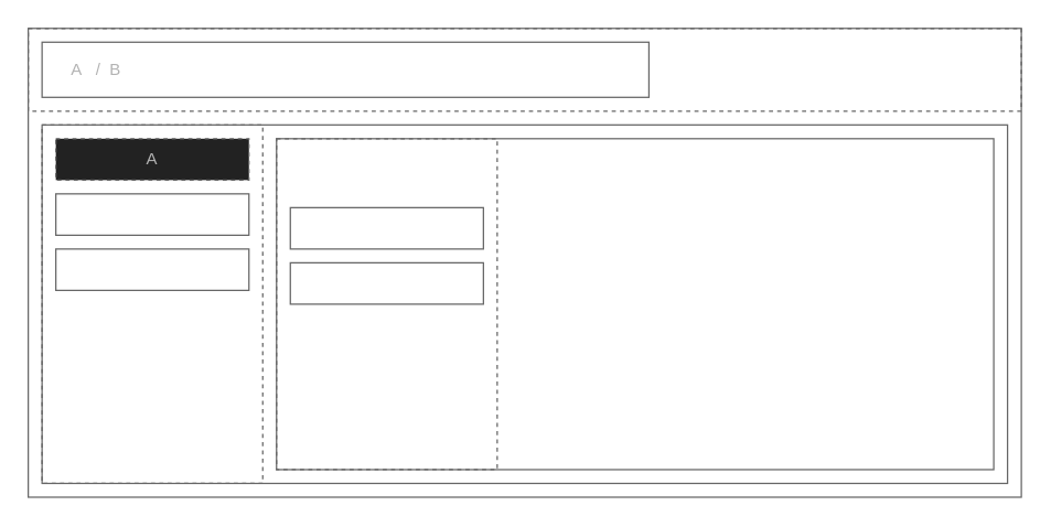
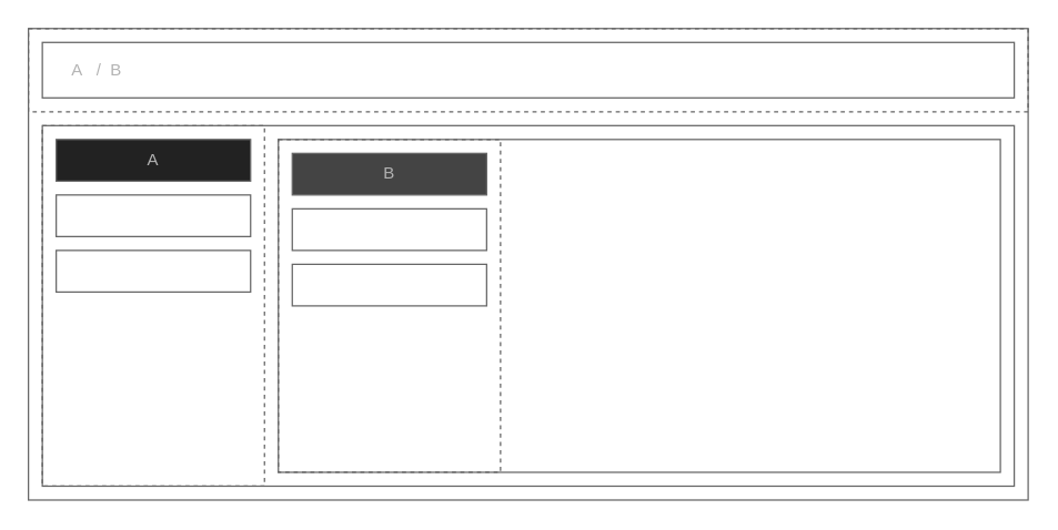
- <mxCell id="4" value="&amp;nbsp; &amp;nbsp; &amp;nbsp; A&amp;nbsp; &amp;nbsp;/&amp;nbsp; B" style="rounded=0;whiteSpace=wrap;html=1;fontSize=12;align=left;fillColor=none;strokeColor=#666666;fontColor=#B3B3B3;" parent="1" vertex="1"><mxGeometry x="30" y="30" width="440" height="40" as="geometry" /></mxCell>
+ <mxCell id="4" value="&amp;nbsp; &amp;nbsp; &amp;nbsp; A&amp;nbsp; &amp;nbsp;/&amp;nbsp; B" style="rounded=0;whiteSpace=wrap;html=1;fontSize=12;align=left;fillColor=none;strokeColor=#666666;fontColor=#B3B3B3;" parent="1" vertex="1"><mxGeometry x="30" y="30" width="700" height="40" as="geometry" /></mxCell>
- <mxCell id="8" value="A" style="rounded=0;whiteSpace=wrap;html=1;fontSize=12;align=center;fillColor=#222222;strokeColor=#666666;fontColor=#B3B3B3;dashed=1;" parent="1" vertex="1"><mxGeometry x="40" y="100" width="140" height="30" as="geometry" /></mxCell>
+ <mxCell id="8" value="A" style="rounded=0;whiteSpace=wrap;html=1;fontSize=12;align=center;fillColor=#222222;strokeColor=#666666;fontColor=#B3B3B3;" parent="1" vertex="1"><mxGeometry x="40" y="100" width="140" height="30" as="geometry" /></mxCell>
+ <mxCell id="11" value="B" style="rounded=0;whiteSpace=wrap;html=1;fontSize=12;align=center;fillColor=#444444;strokeColor=#666666;fontColor=#B3B3B3;" parent="1" vertex="1"><mxGeometry x="210" y="110" width="140" height="30" as="geometry" /></mxCell>
